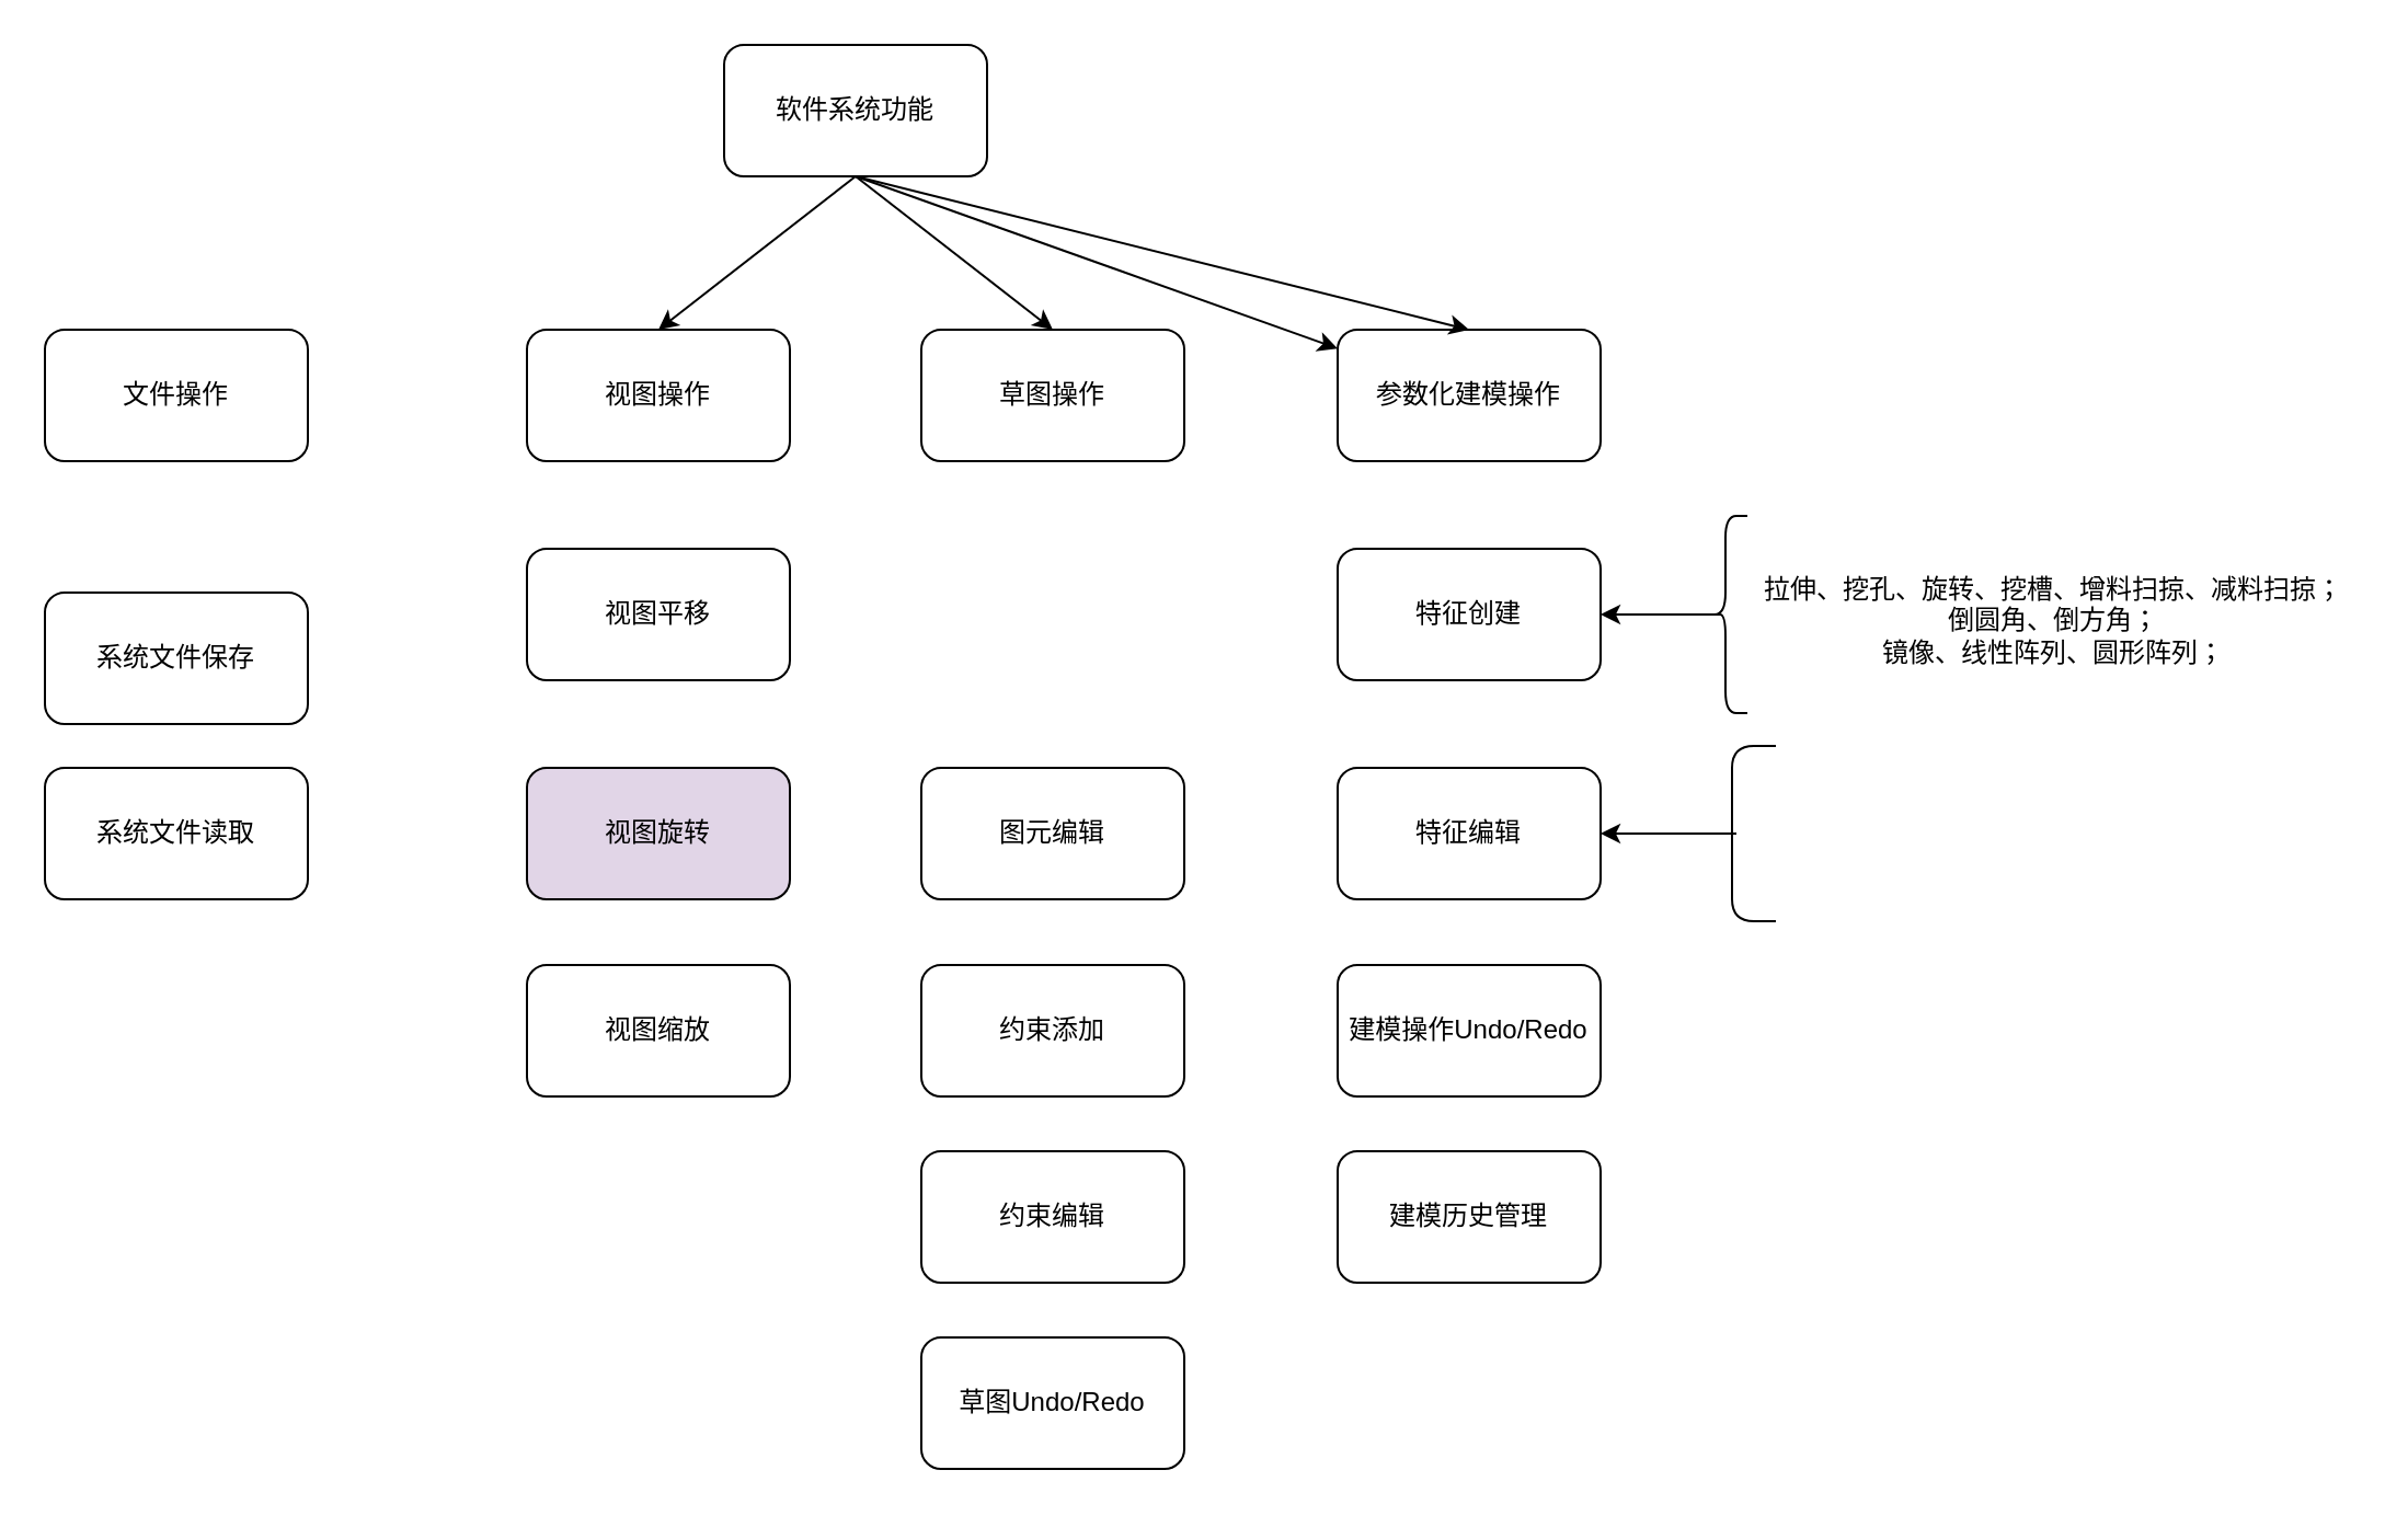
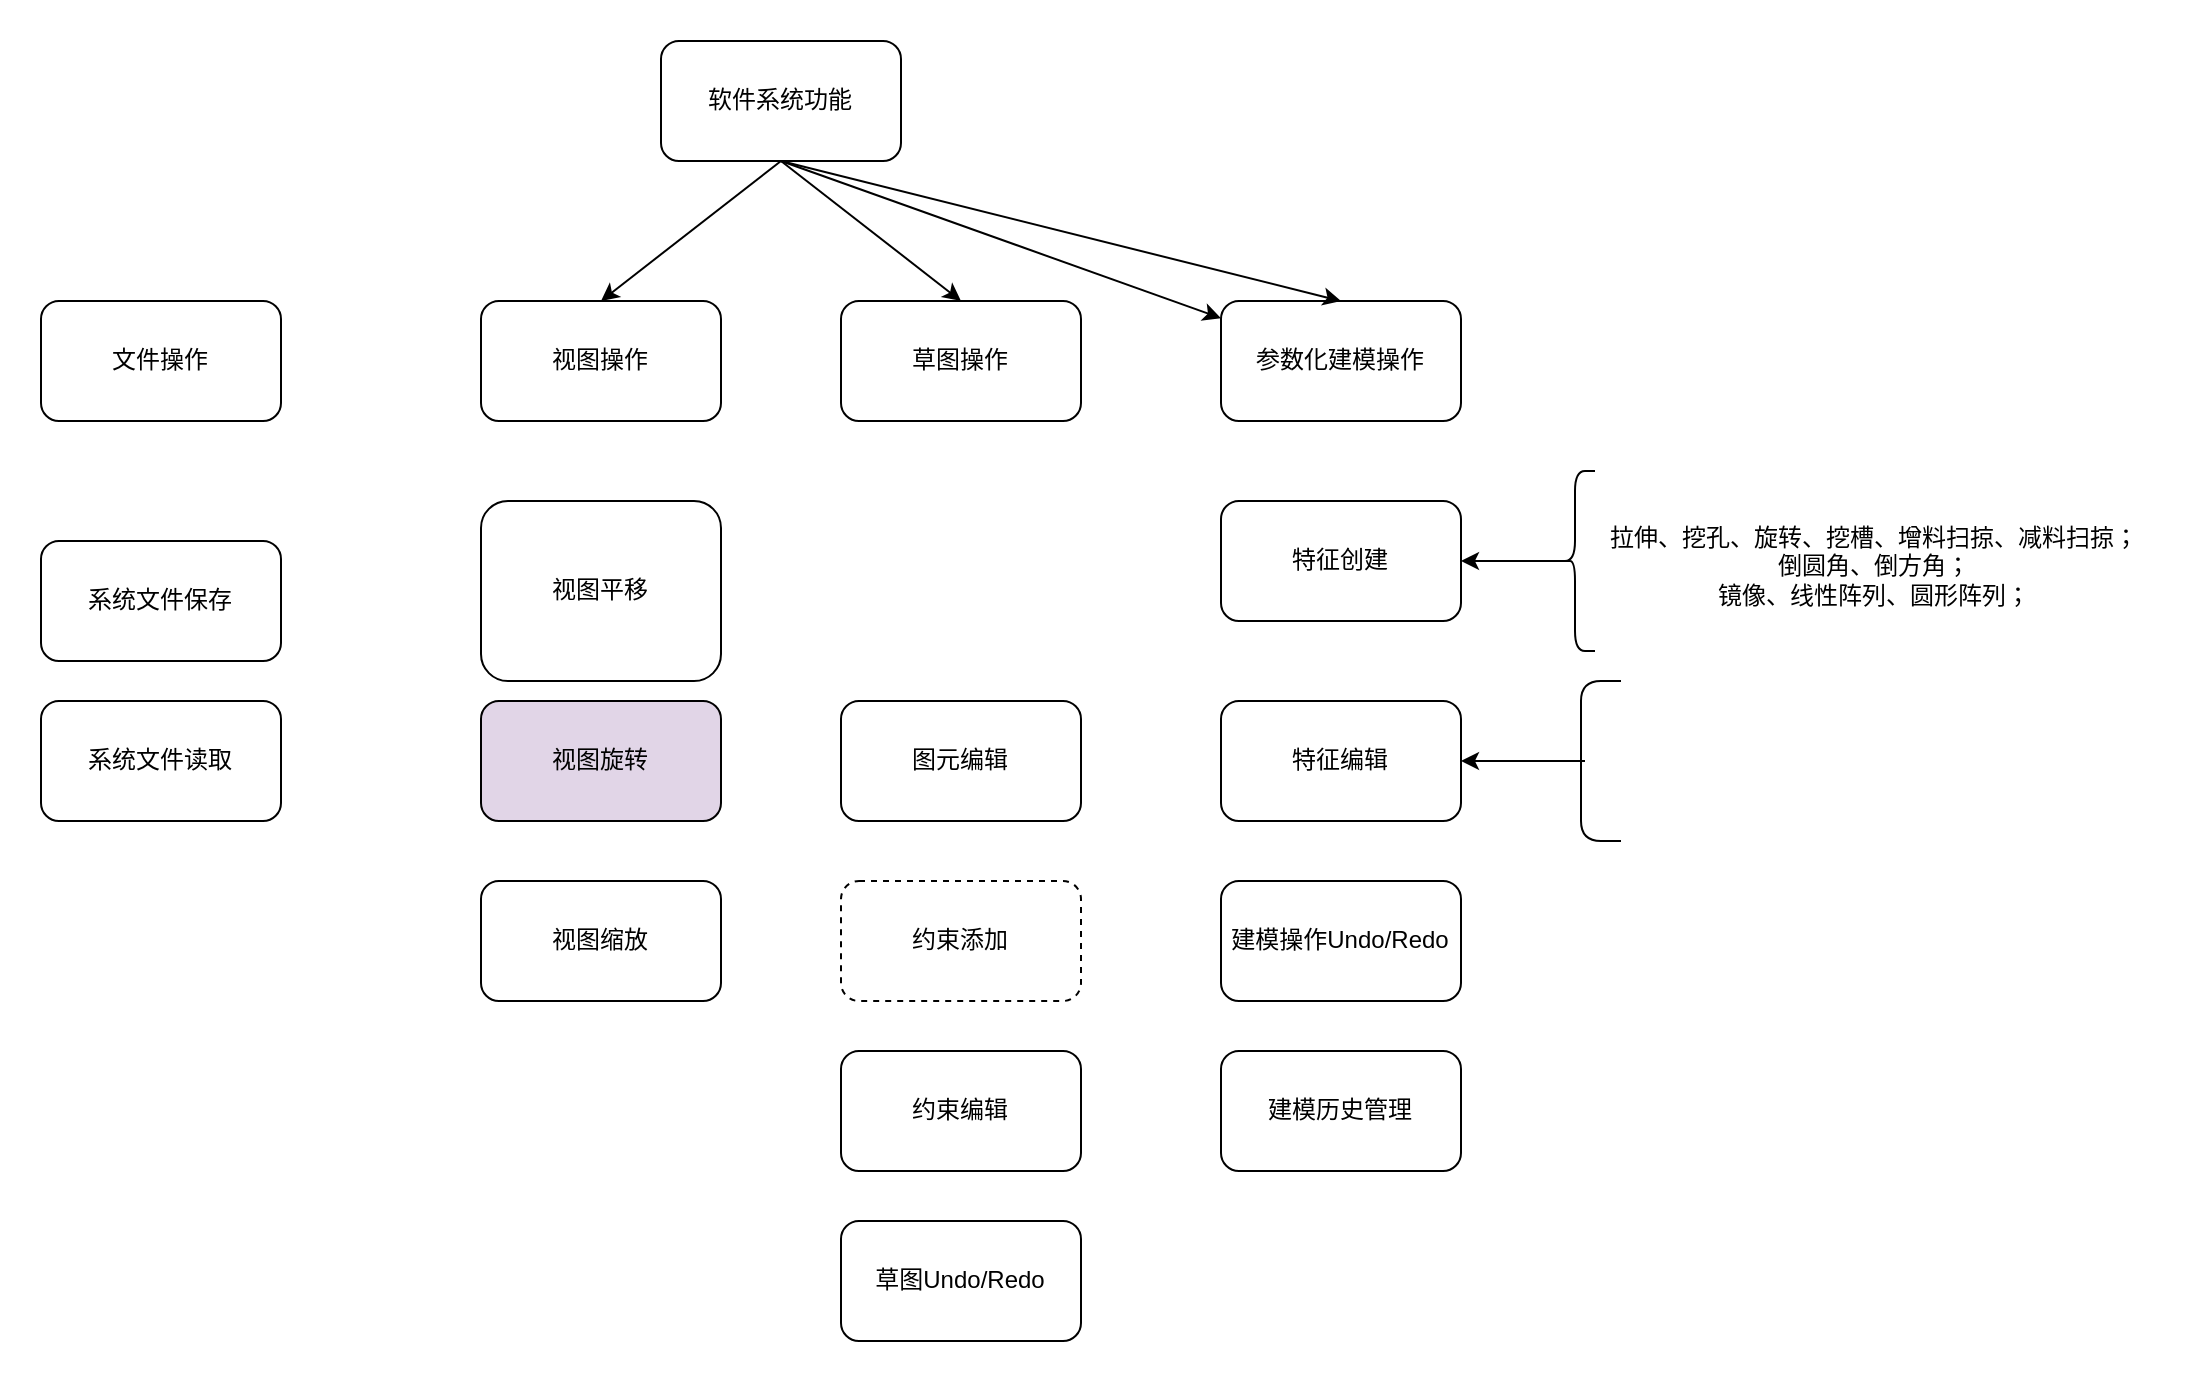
- <mxCell id="9" value="视图平移" style="rounded=1;whiteSpace=wrap;html=1;" parent="1" vertex="1"><mxGeometry x="240" y="250" width="120" height="60" as="geometry" /></mxCell>
+ <mxCell id="9" value="视图平移" style="rounded=1;whiteSpace=wrap;html=1;" parent="1" vertex="1"><mxGeometry x="240" y="250" width="120" height="90" as="geometry" /></mxCell>
- <mxCell id="13" value="约束添加" style="rounded=1;whiteSpace=wrap;html=1;" parent="1" vertex="1"><mxGeometry x="420" y="440" width="120" height="60" as="geometry" /></mxCell>
+ <mxCell id="13" value="约束添加" style="rounded=1;whiteSpace=wrap;html=1;dashed=1;" parent="1" vertex="1"><mxGeometry x="420" y="440" width="120" height="60" as="geometry" /></mxCell>
